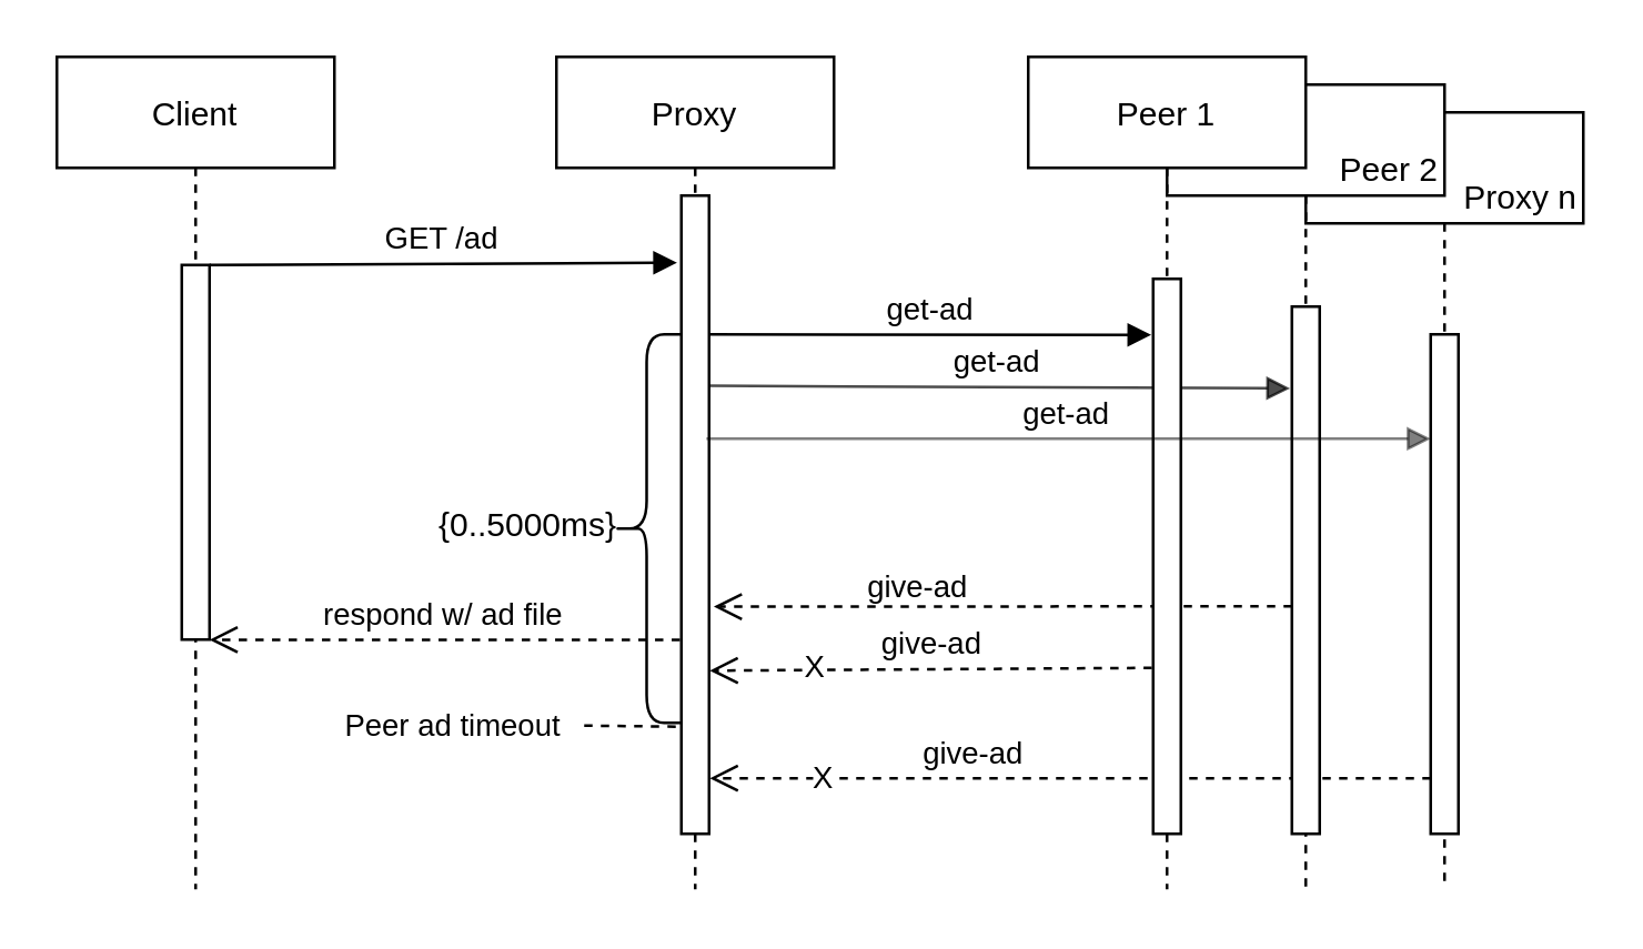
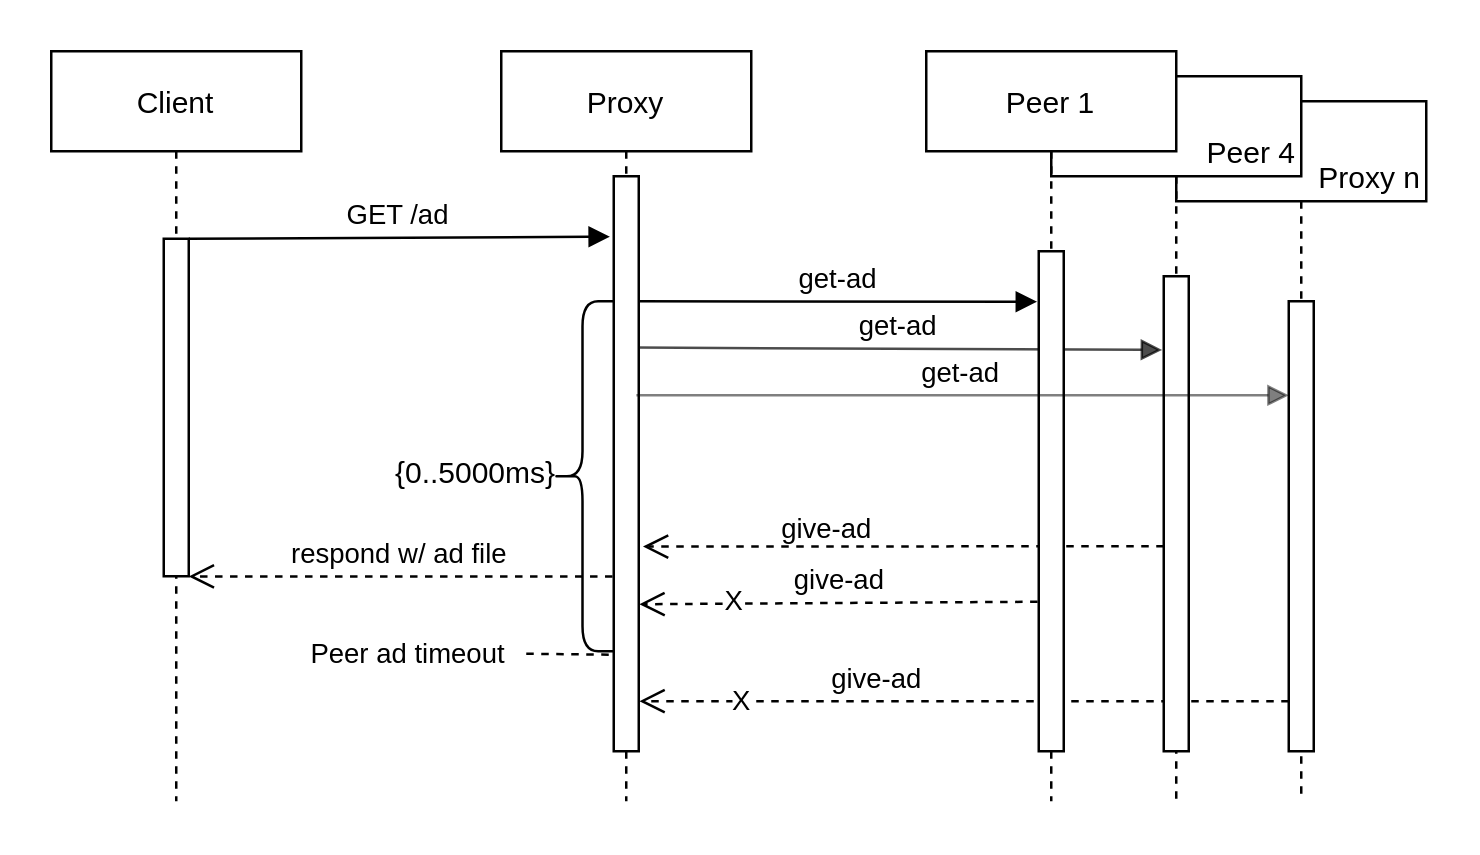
- <mxCell id="7" value="Peer 2" style="shape=umlLifeline;perimeter=lifelinePerimeter;container=1;collapsible=0;recursiveResize=0;rounded=0;shadow=0;strokeWidth=1;align=right;verticalAlign=bottom;" parent="1" vertex="1"><mxGeometry x="420" y="30" width="100" height="290" as="geometry" /></mxCell>
+ <mxCell id="7" value="Peer 4" style="shape=umlLifeline;perimeter=lifelinePerimeter;container=1;collapsible=0;recursiveResize=0;rounded=0;shadow=0;strokeWidth=1;align=right;verticalAlign=bottom;" parent="1" vertex="1"><mxGeometry x="420" y="30" width="100" height="290" as="geometry" /></mxCell>
